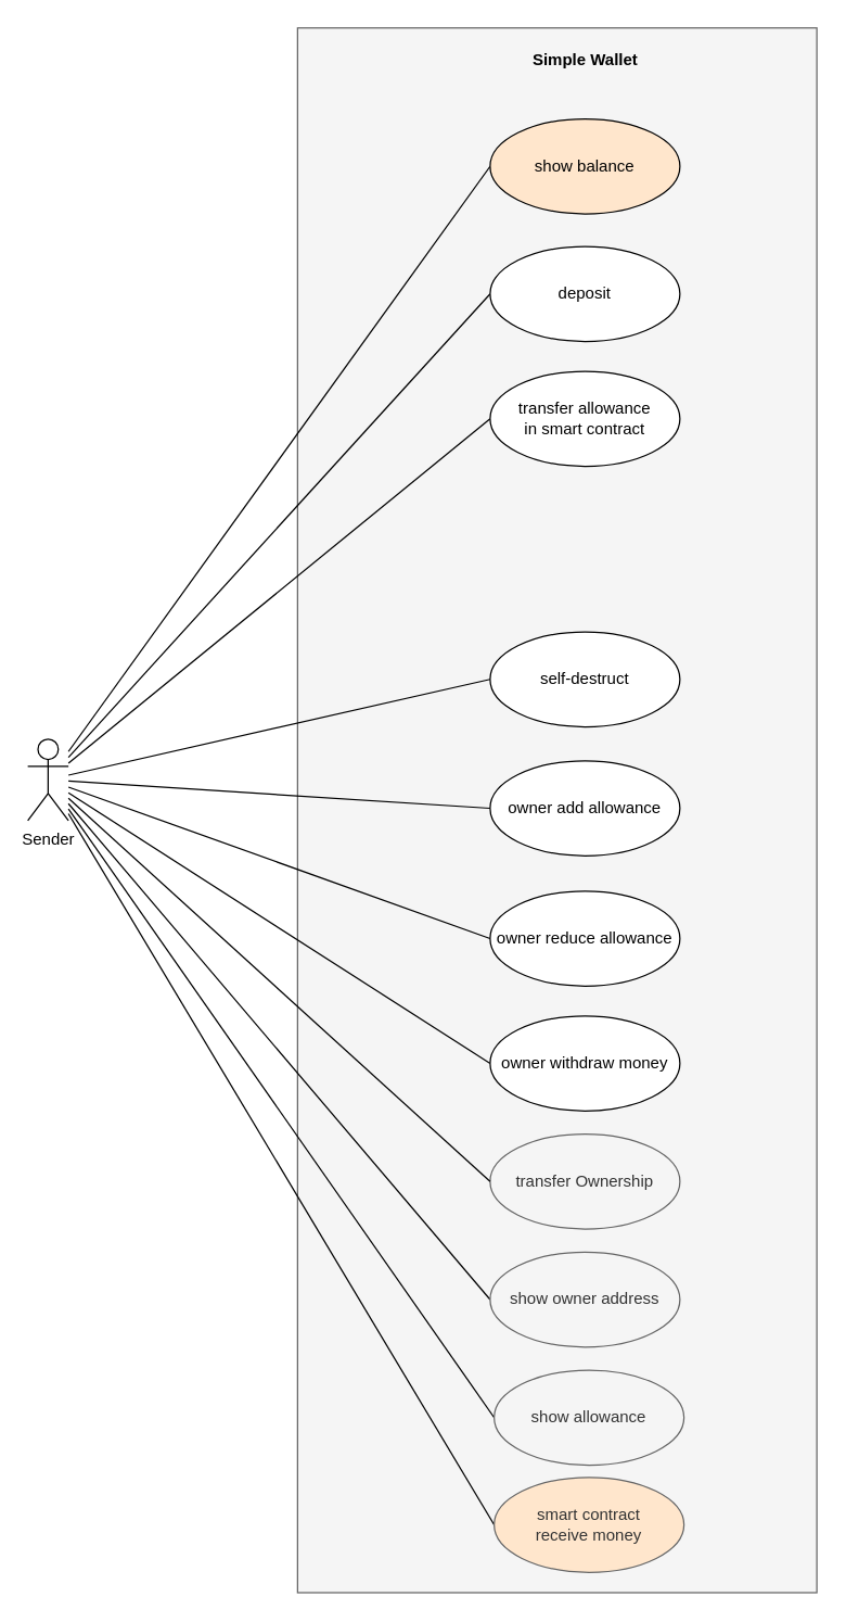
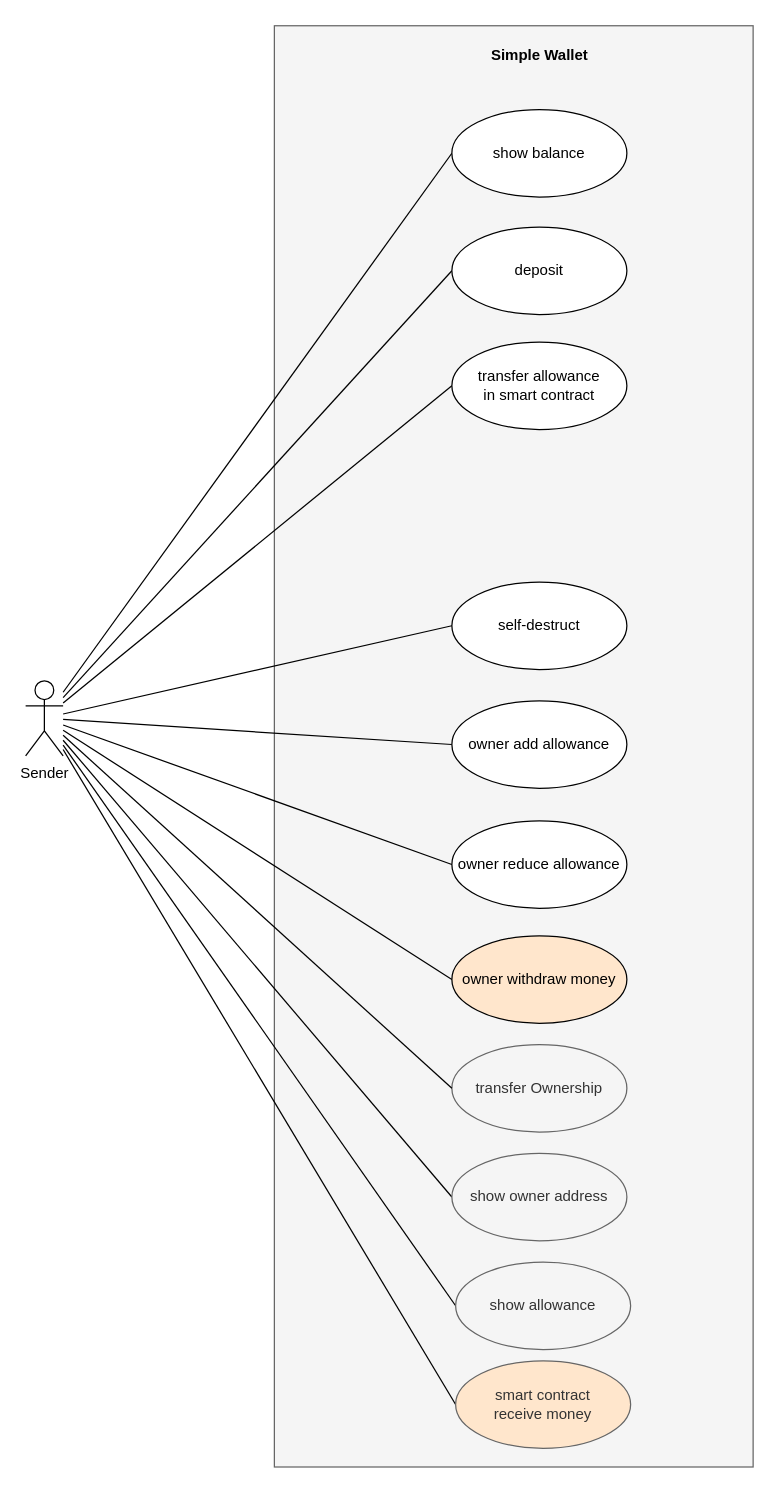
- <mxCell id="18" value="show balance" style="ellipse;whiteSpace=wrap;html=1;fillColor=#ffe6cc;" parent="1" vertex="1"><mxGeometry x="361" y="87" width="140" height="70" as="geometry" /></mxCell>
+ <mxCell id="18" value="show balance" style="ellipse;whiteSpace=wrap;html=1;" parent="1" vertex="1"><mxGeometry x="361" y="87" width="140" height="70" as="geometry" /></mxCell>
- <mxCell id="20" value="owner withdraw money" style="ellipse;whiteSpace=wrap;html=1;" vertex="1" parent="1"><mxGeometry x="361" y="748" width="140" height="70" as="geometry" /></mxCell>
+ <mxCell id="20" value="owner withdraw money" style="ellipse;whiteSpace=wrap;html=1;fillColor=#ffe6cc;" vertex="1" parent="1"><mxGeometry x="361" y="748" width="140" height="70" as="geometry" /></mxCell>
